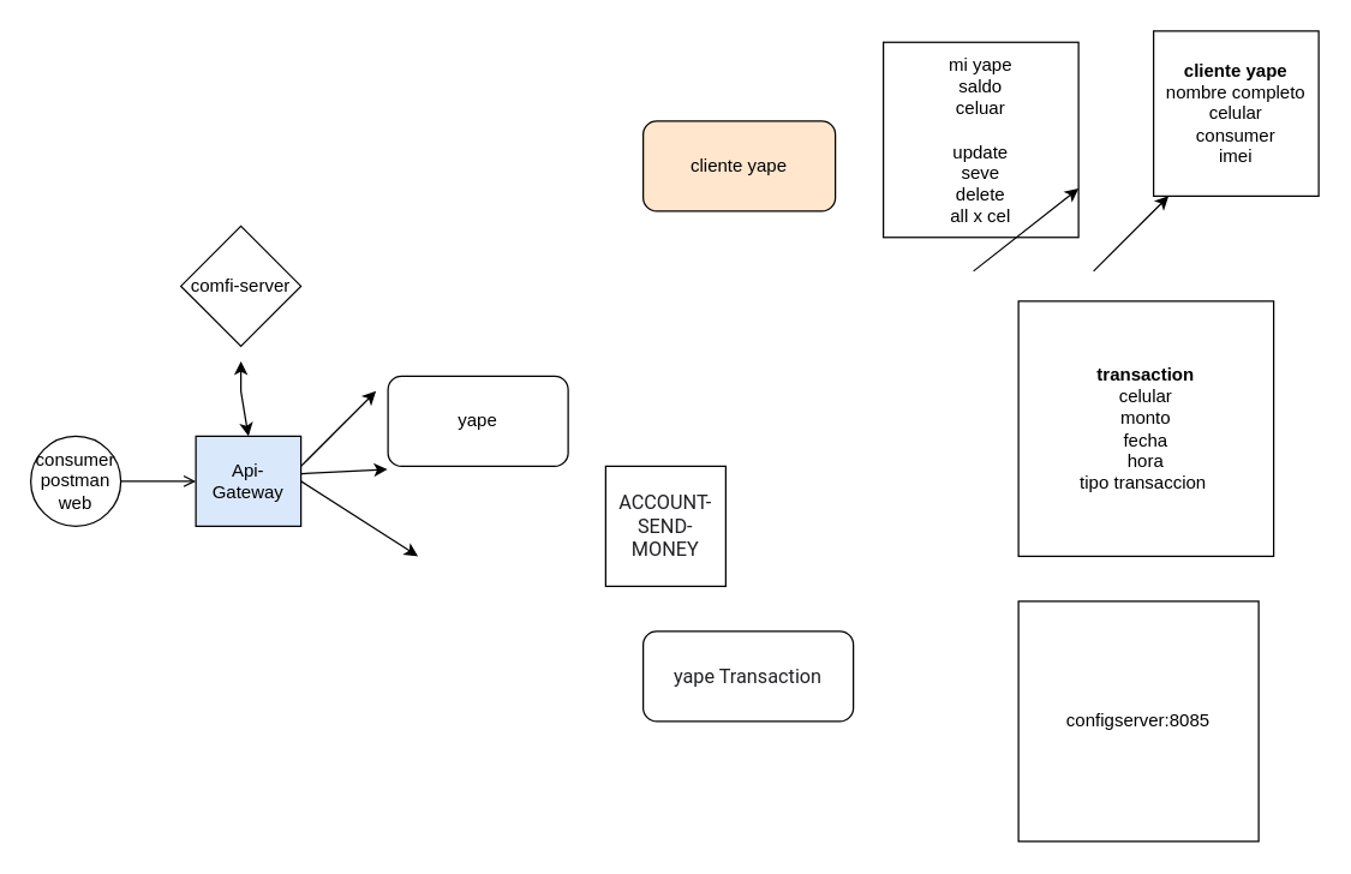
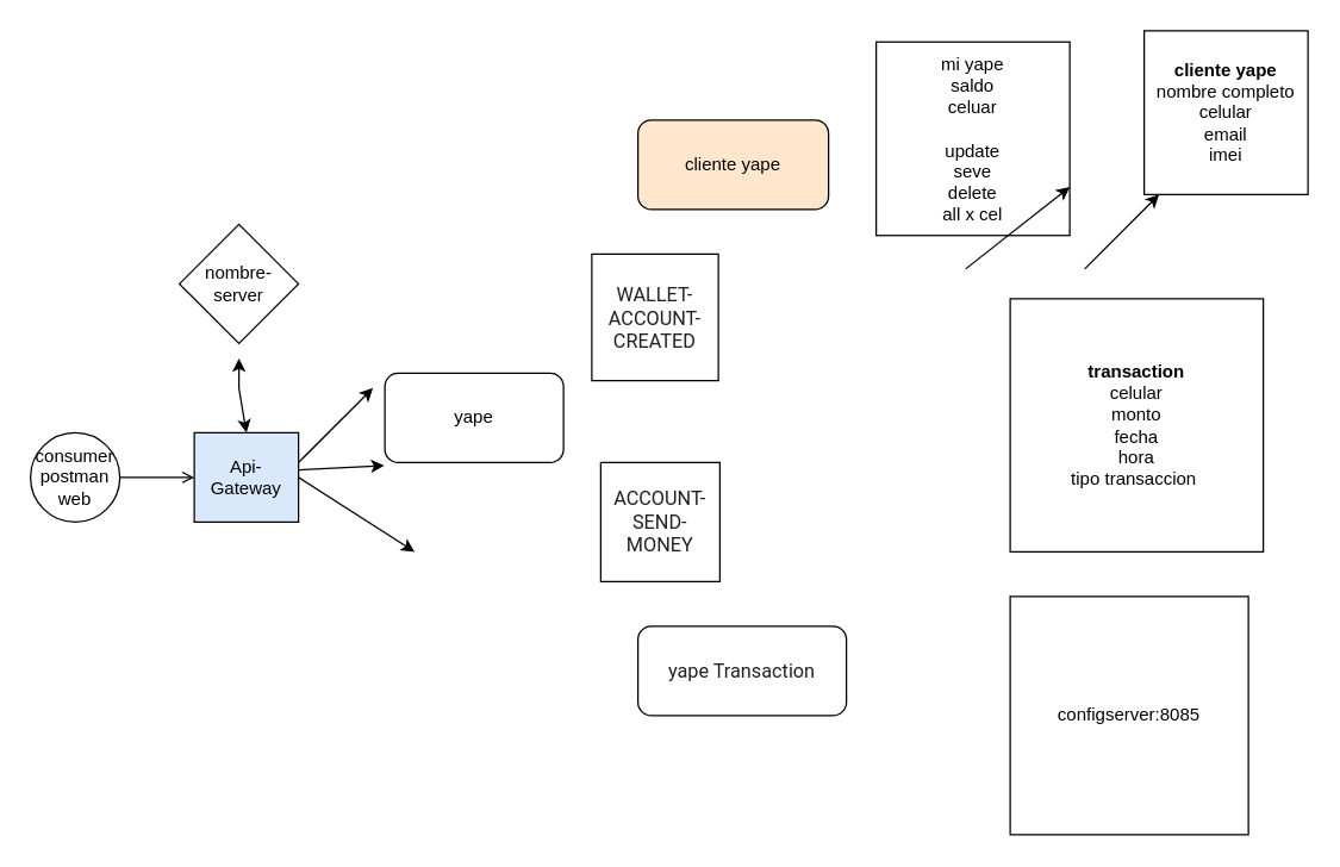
- <mxCell id="13" value="&lt;b&gt;cliente yape&lt;br&gt;&lt;/b&gt;nombre completo&lt;br&gt;celular&lt;br&gt;consumer&lt;br&gt;imei" style="whiteSpace=wrap;html=1;aspect=fixed;" parent="1" vertex="1"><mxGeometry x="768" width="110" height="110" as="geometry" y="20" /></mxCell>
+ <mxCell id="13" value="&lt;b&gt;cliente yape&lt;br&gt;&lt;/b&gt;nombre completo&lt;br&gt;celular&lt;br&gt;email&lt;br&gt;imei" style="whiteSpace=wrap;html=1;aspect=fixed;" parent="1" vertex="1"><mxGeometry x="768" width="110" height="110" as="geometry" y="20" /></mxCell>
- <mxCell id="5" value="comfi-server" style="rhombus;whiteSpace=wrap;html=1;" parent="1" vertex="1"><mxGeometry x="120" y="150" width="80" height="80" as="geometry" /></mxCell>
+ <mxCell id="5" value="nombre-server" style="rhombus;whiteSpace=wrap;html=1;" parent="1" vertex="1"><mxGeometry x="120" y="150" width="80" height="80" as="geometry" /></mxCell>
+ <mxCell id="19" value="&lt;span style=&quot;color: rgb(32 , 33 , 36) ; font-family: &amp;#34;roboto&amp;#34; , &amp;#34;arial&amp;#34; , sans-serif ; font-size: 13px ; text-align: left ; background-color: rgb(255 , 255 , 255)&quot;&gt;WALLET-ACCOUNT-CREATED&lt;/span&gt;" style="whiteSpace=wrap;html=1;aspect=fixed;" parent="1" vertex="1"><mxGeometry x="397" y="170" width="85" height="85" as="geometry" /></mxCell>
